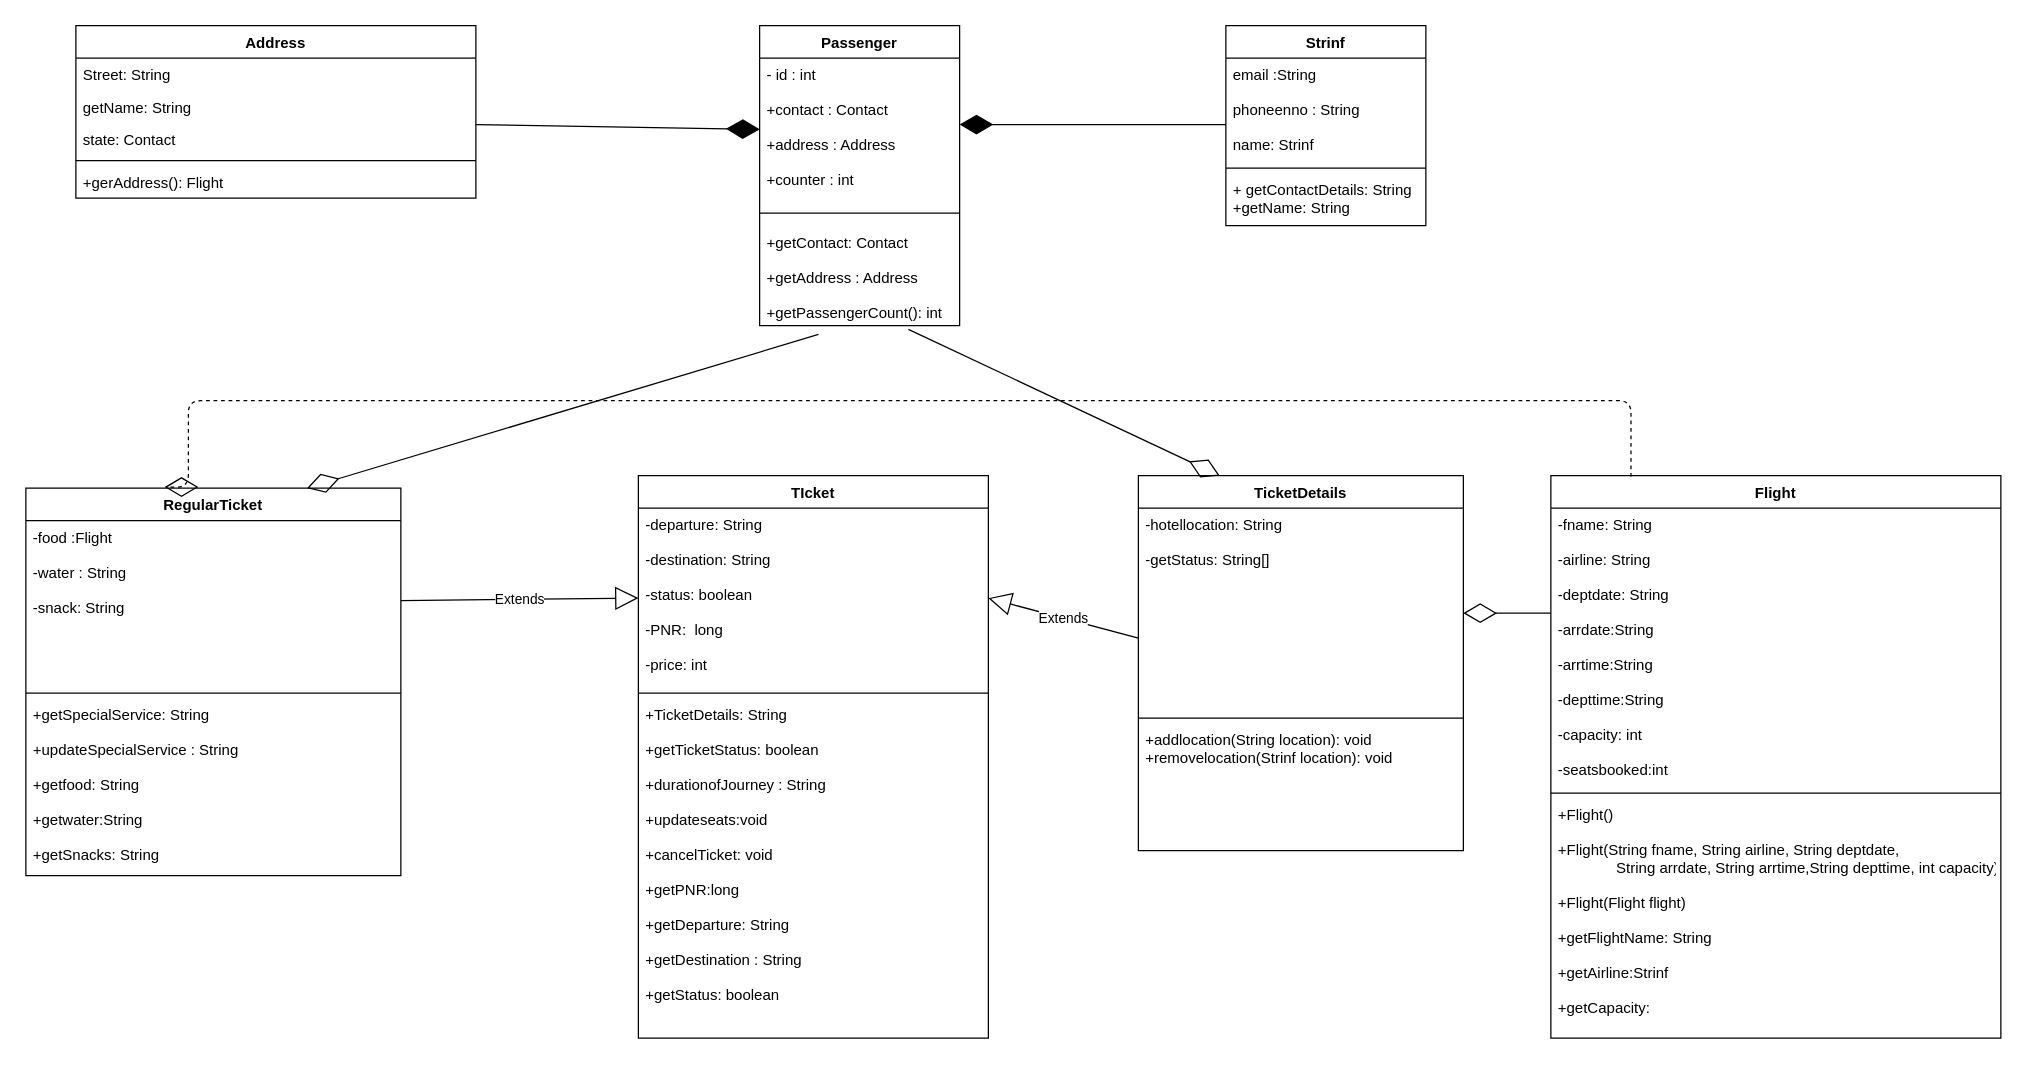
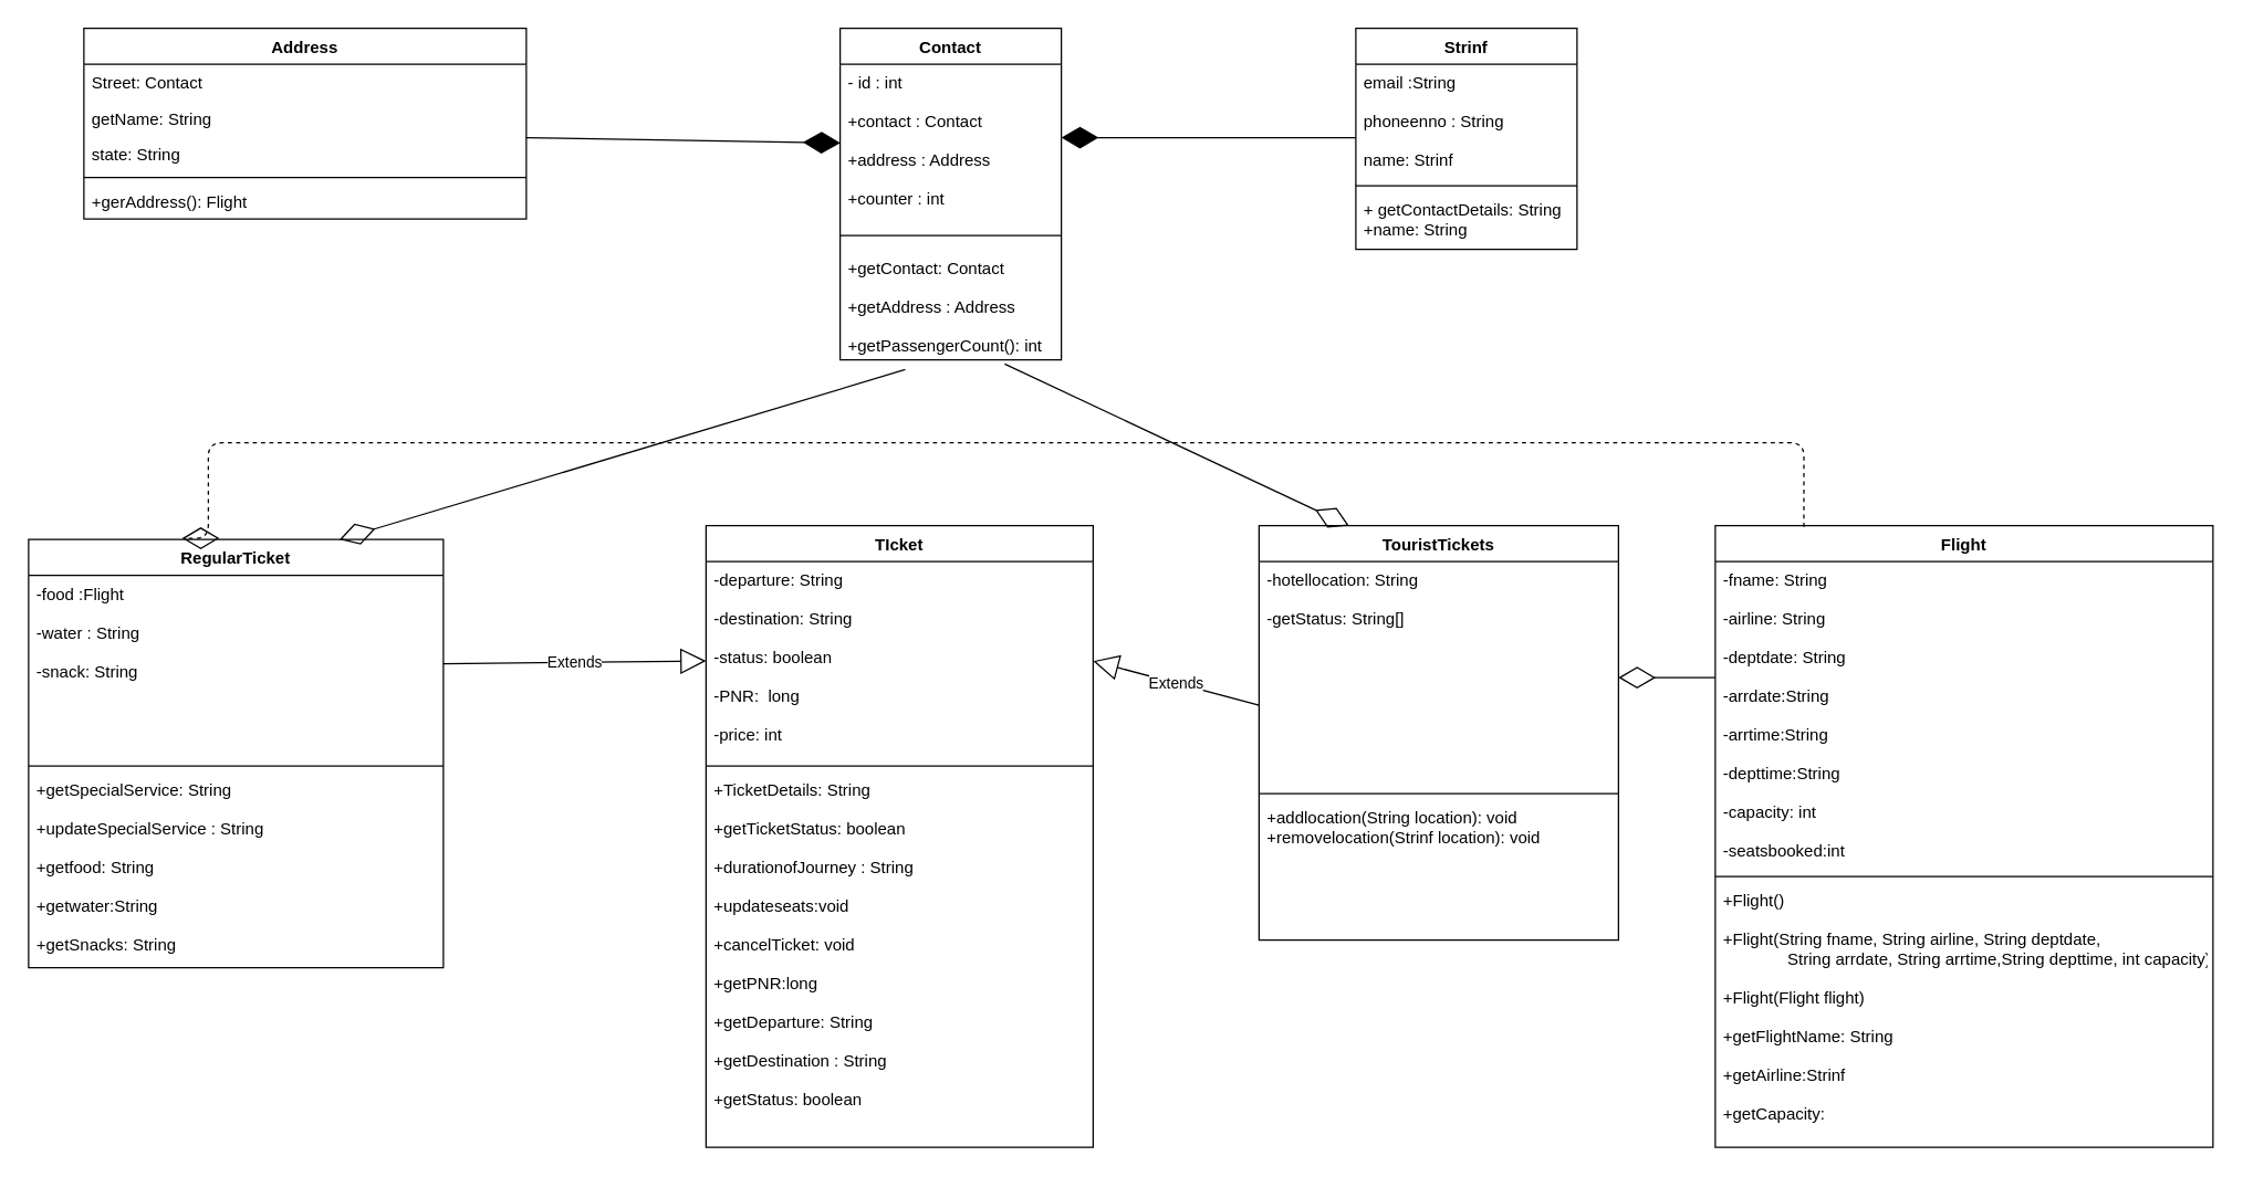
- <mxCell id="2" value="Passenger" style="swimlane;fontStyle=1;align=center;verticalAlign=top;childLayout=stackLayout;horizontal=1;startSize=26;horizontalStack=0;resizeParent=1;resizeParentMax=0;resizeLast=0;collapsible=1;marginBottom=0;" parent="1" vertex="1"><mxGeometry x="607" y="20" width="160" height="240" as="geometry" /></mxCell>
+ <mxCell id="2" value="Contact" style="swimlane;fontStyle=1;align=center;verticalAlign=top;childLayout=stackLayout;horizontal=1;startSize=26;horizontalStack=0;resizeParent=1;resizeParentMax=0;resizeLast=0;collapsible=1;marginBottom=0;" parent="1" vertex="1"><mxGeometry x="607" y="20" width="160" height="240" as="geometry" /></mxCell>
- <mxCell id="27" value="Street: String" style="text;strokeColor=none;fillColor=none;align=left;verticalAlign=top;spacingLeft=4;spacingRight=4;overflow=hidden;rotatable=0;points=[[0,0.5],[1,0.5]];portConstraint=eastwest;" vertex="1" parent="26"><mxGeometry y="26" width="320" height="26" as="geometry" /></mxCell>
+ <mxCell id="27" value="Street: Contact" style="text;strokeColor=none;fillColor=none;align=left;verticalAlign=top;spacingLeft=4;spacingRight=4;overflow=hidden;rotatable=0;points=[[0,0.5],[1,0.5]];portConstraint=eastwest;" vertex="1" parent="26"><mxGeometry y="26" width="320" height="26" as="geometry" /></mxCell>
- <mxCell id="29" value="state: Contact" style="text;strokeColor=none;fillColor=none;align=left;verticalAlign=top;spacingLeft=4;spacingRight=4;overflow=hidden;rotatable=0;points=[[0,0.5],[1,0.5]];portConstraint=eastwest;" vertex="1" parent="26"><mxGeometry y="78" width="320" height="26" as="geometry" /></mxCell>
+ <mxCell id="29" value="state: String" style="text;strokeColor=none;fillColor=none;align=left;verticalAlign=top;spacingLeft=4;spacingRight=4;overflow=hidden;rotatable=0;points=[[0,0.5],[1,0.5]];portConstraint=eastwest;" vertex="1" parent="26"><mxGeometry y="78" width="320" height="26" as="geometry" /></mxCell>
- <mxCell id="13" value="+ getContactDetails: String&#10;+getName: String" style="text;strokeColor=none;fillColor=none;align=left;verticalAlign=top;spacingLeft=4;spacingRight=4;overflow=hidden;rotatable=0;points=[[0,0.5],[1,0.5]];portConstraint=eastwest;" parent="10" vertex="1"><mxGeometry y="118" width="160" height="42" as="geometry" /></mxCell>
+ <mxCell id="13" value="+ getContactDetails: String&#10;+name: String" style="text;strokeColor=none;fillColor=none;align=left;verticalAlign=top;spacingLeft=4;spacingRight=4;overflow=hidden;rotatable=0;points=[[0,0.5],[1,0.5]];portConstraint=eastwest;" parent="10" vertex="1"><mxGeometry y="118" width="160" height="42" as="geometry" /></mxCell>
- <mxCell id="6" value="TicketDetails" style="swimlane;fontStyle=1;align=center;verticalAlign=top;childLayout=stackLayout;horizontal=1;startSize=26;horizontalStack=0;resizeParent=1;resizeParentMax=0;resizeLast=0;collapsible=1;marginBottom=0;" parent="1" vertex="1"><mxGeometry x="910" y="380" width="260" height="300" as="geometry" /></mxCell>
+ <mxCell id="6" value="TouristTickets" style="swimlane;fontStyle=1;align=center;verticalAlign=top;childLayout=stackLayout;horizontal=1;startSize=26;horizontalStack=0;resizeParent=1;resizeParentMax=0;resizeLast=0;collapsible=1;marginBottom=0;" parent="1" vertex="1"><mxGeometry x="910" y="380" width="260" height="300" as="geometry" /></mxCell>
